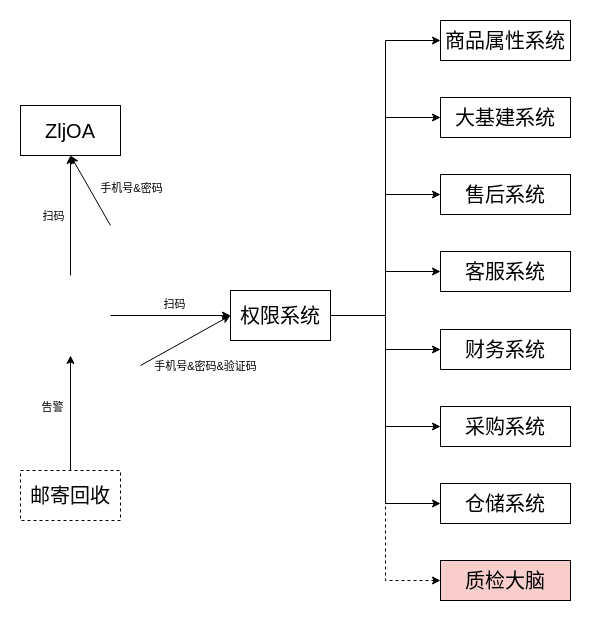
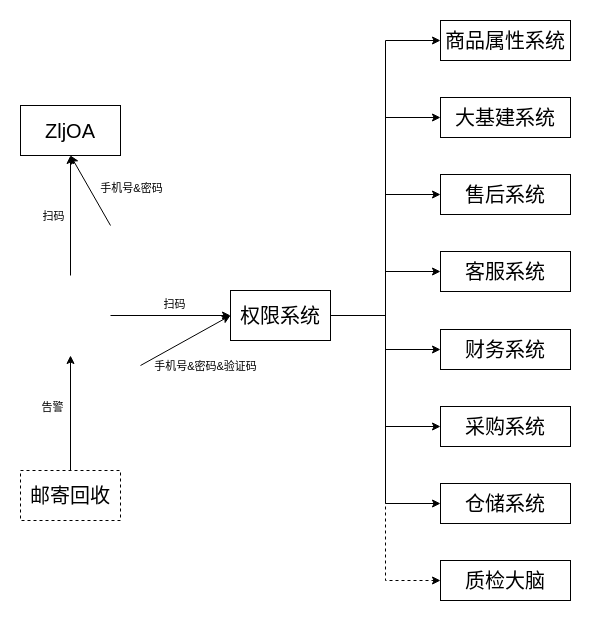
- <mxCell id="31" value="&lt;span style=&quot;font-size: 20px&quot;&gt;质检大脑&lt;/span&gt;" style="rounded=0;whiteSpace=wrap;html=1;fillColor=#f8cecc;" vertex="1" parent="1"><mxGeometry x="440" y="560" width="130" height="40" as="geometry" /></mxCell>
+ <mxCell id="31" value="&lt;span style=&quot;font-size: 20px&quot;&gt;质检大脑&lt;/span&gt;" style="rounded=0;whiteSpace=wrap;html=1;" vertex="1" parent="1"><mxGeometry x="440" y="560" width="130" height="40" as="geometry" /></mxCell>
